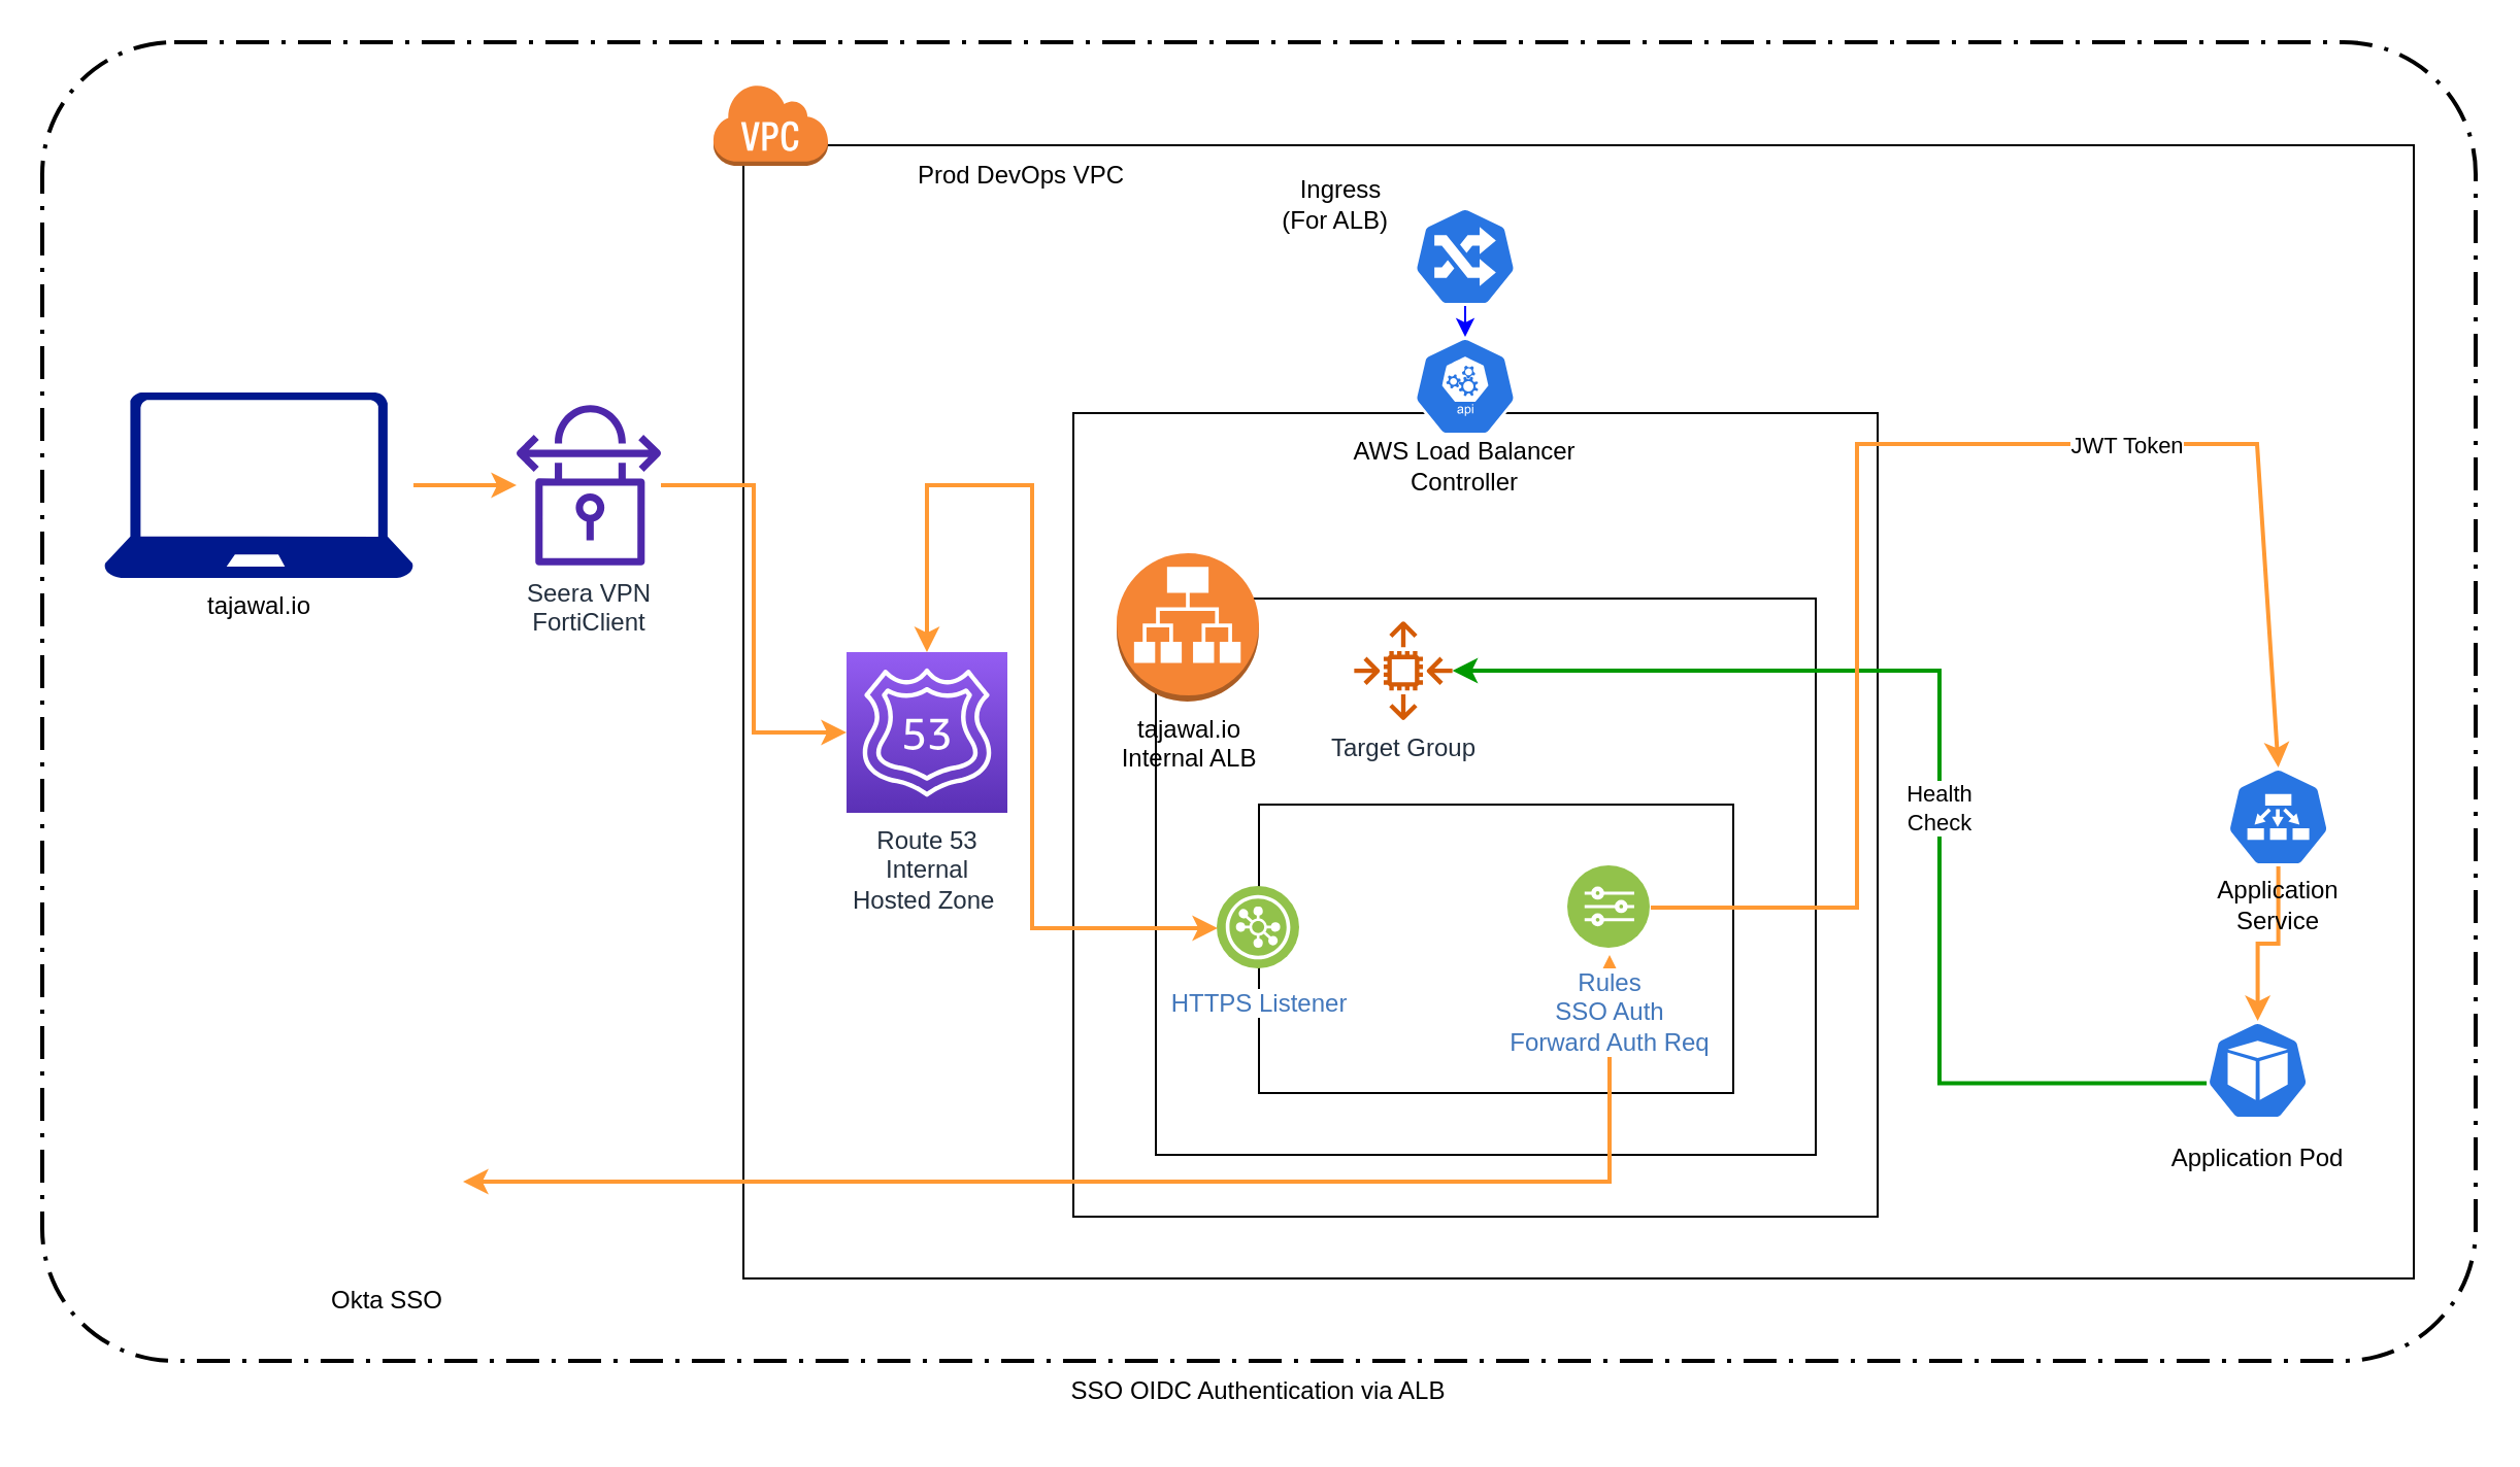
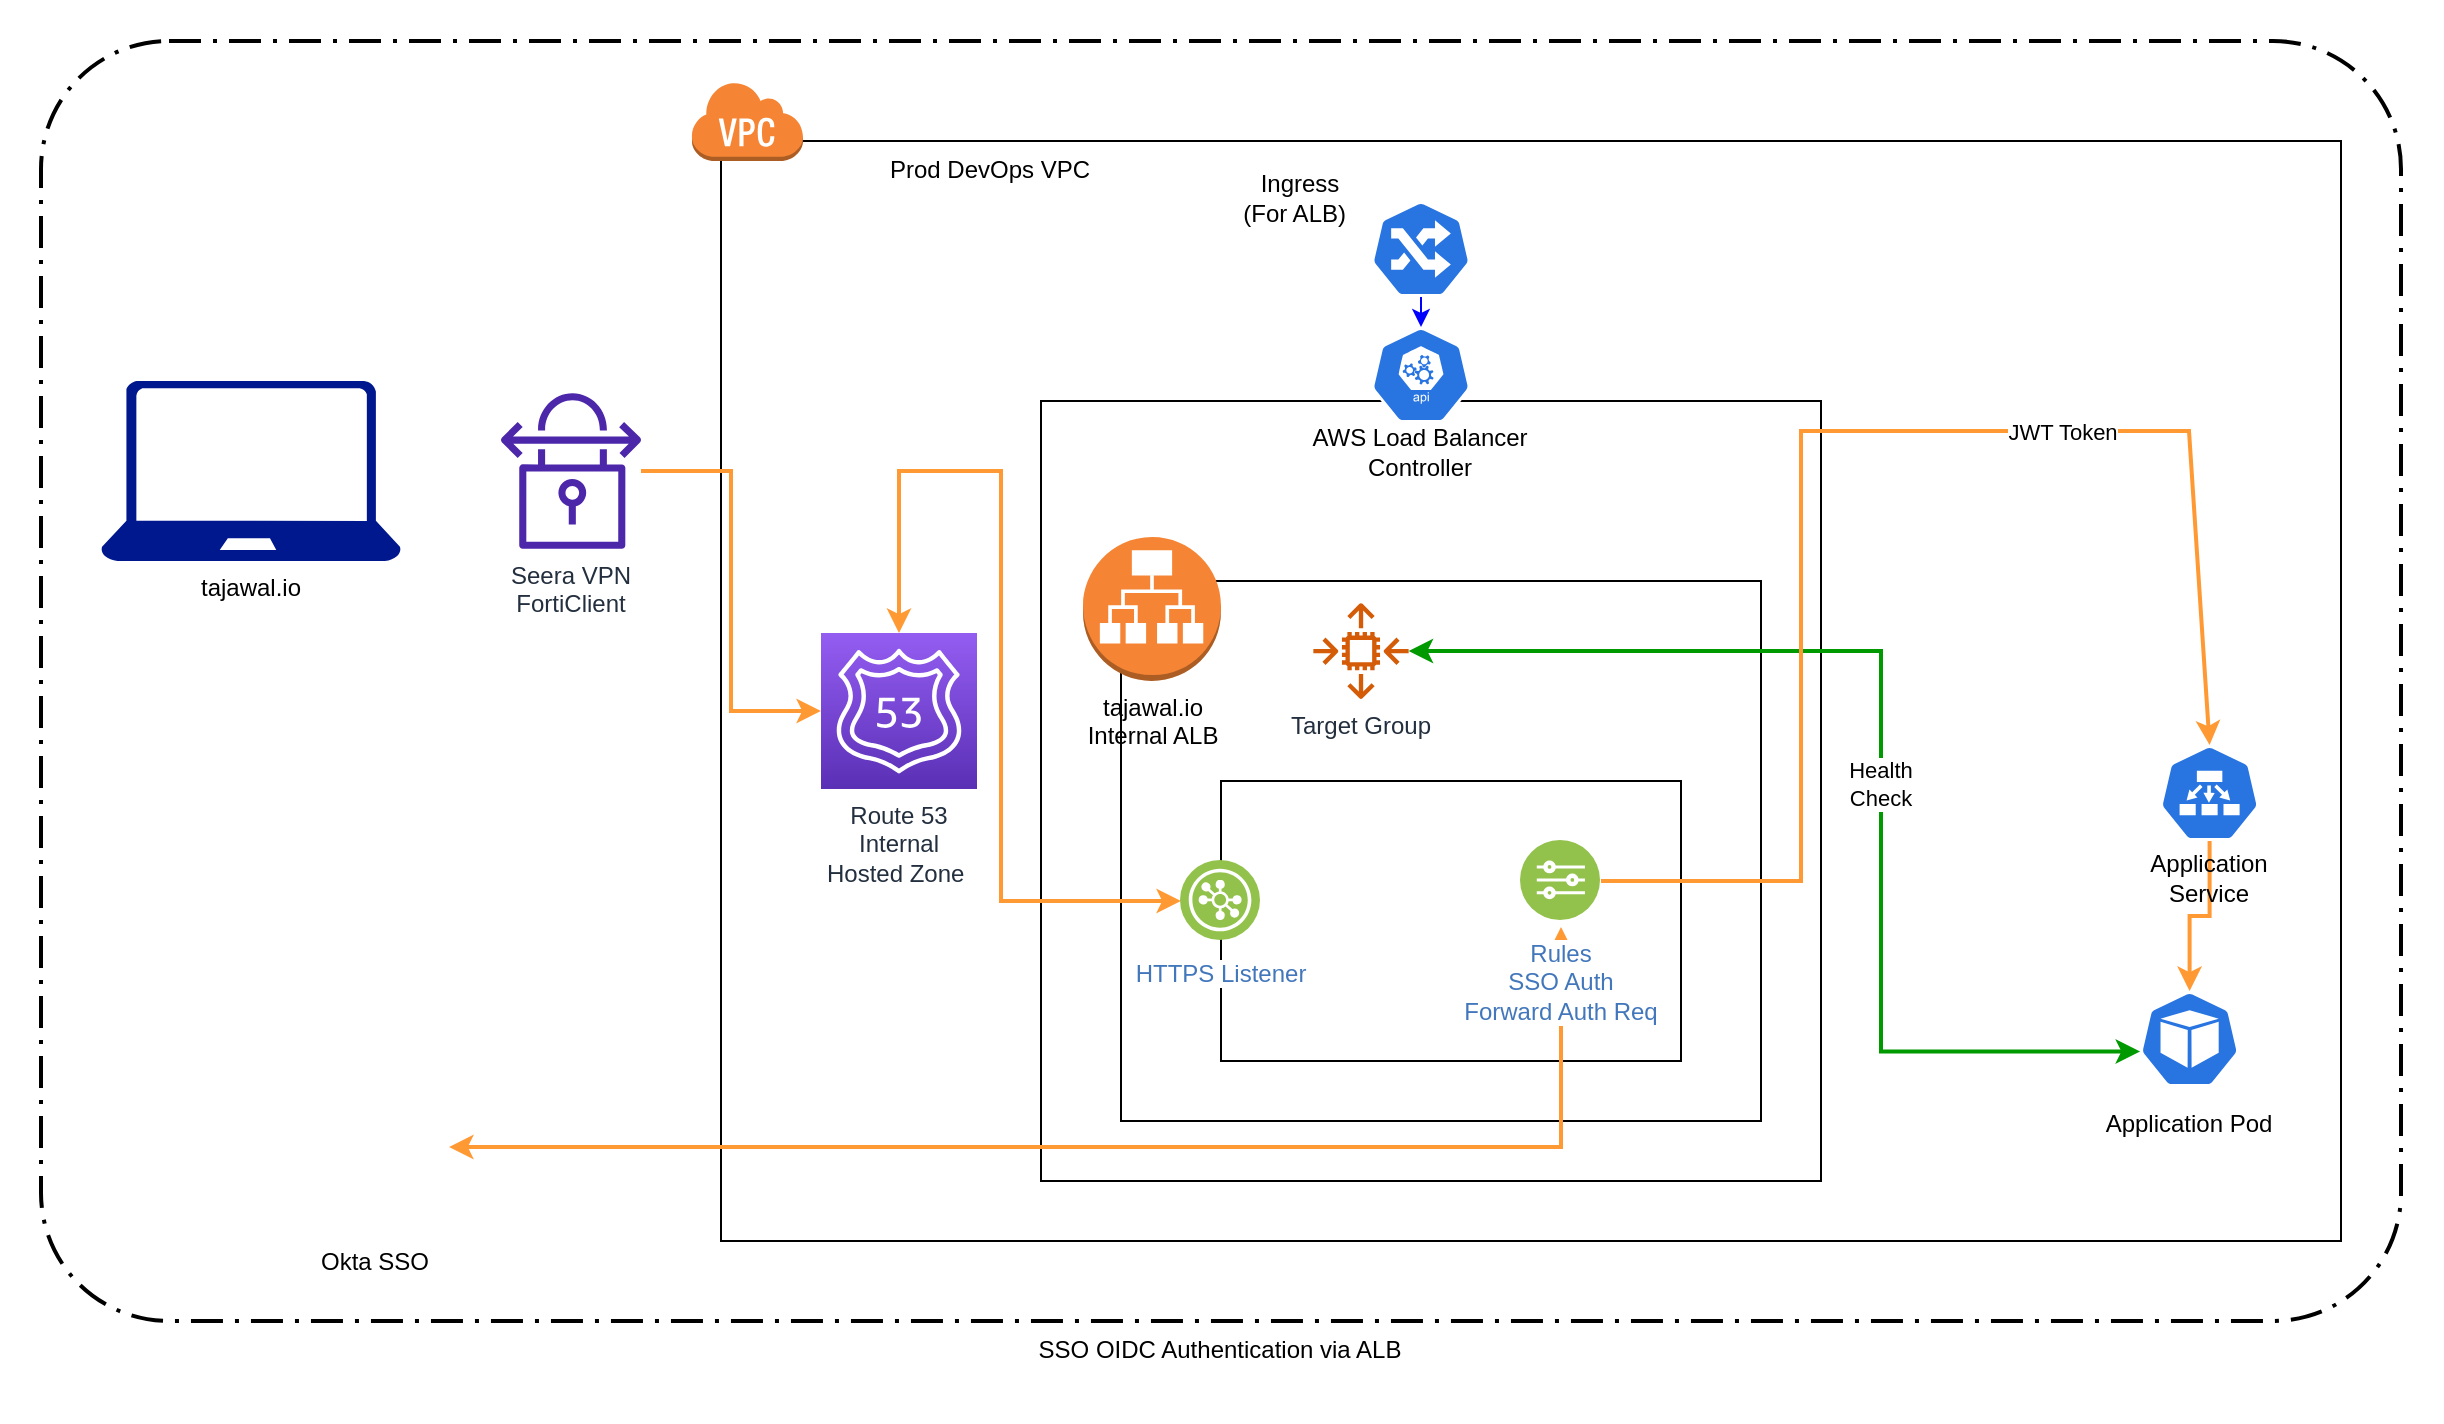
- <mxCell id="6" style="edgeStyle=orthogonalEdgeStyle;rounded=0;orthogonalLoop=1;jettySize=auto;html=1;strokeWidth=2;strokeColor=#FF9933;" parent="1" source="7" target="5" edge="1"><mxGeometry relative="1" as="geometry" /></mxCell>
- <mxCell id="26" style="edgeStyle=orthogonalEdgeStyle;rounded=0;orthogonalLoop=1;jettySize=auto;html=1;entryX=0.005;entryY=0.63;entryDx=0;entryDy=0;entryPerimeter=0;startArrow=classic;startFill=1;endArrow=none;endFill=1;strokeColor=#009900;strokeWidth=2;" parent="1" source="28" target="17" edge="1"><mxGeometry relative="1" as="geometry"><Array as="points"><mxPoint x="940" y="325" /><mxPoint x="940" y="525" /></Array></mxGeometry></mxCell>
+ <mxCell id="26" style="edgeStyle=orthogonalEdgeStyle;rounded=0;orthogonalLoop=1;jettySize=auto;html=1;entryX=0.005;entryY=0.63;entryDx=0;entryDy=0;entryPerimeter=0;startArrow=classic;startFill=1;endArrow=classic;endFill=1;strokeColor=#009900;strokeWidth=2;" parent="1" source="28" target="17" edge="1"><mxGeometry relative="1" as="geometry"><Array as="points"><mxPoint x="940" y="325" /><mxPoint x="940" y="525" /></Array></mxGeometry></mxCell>
